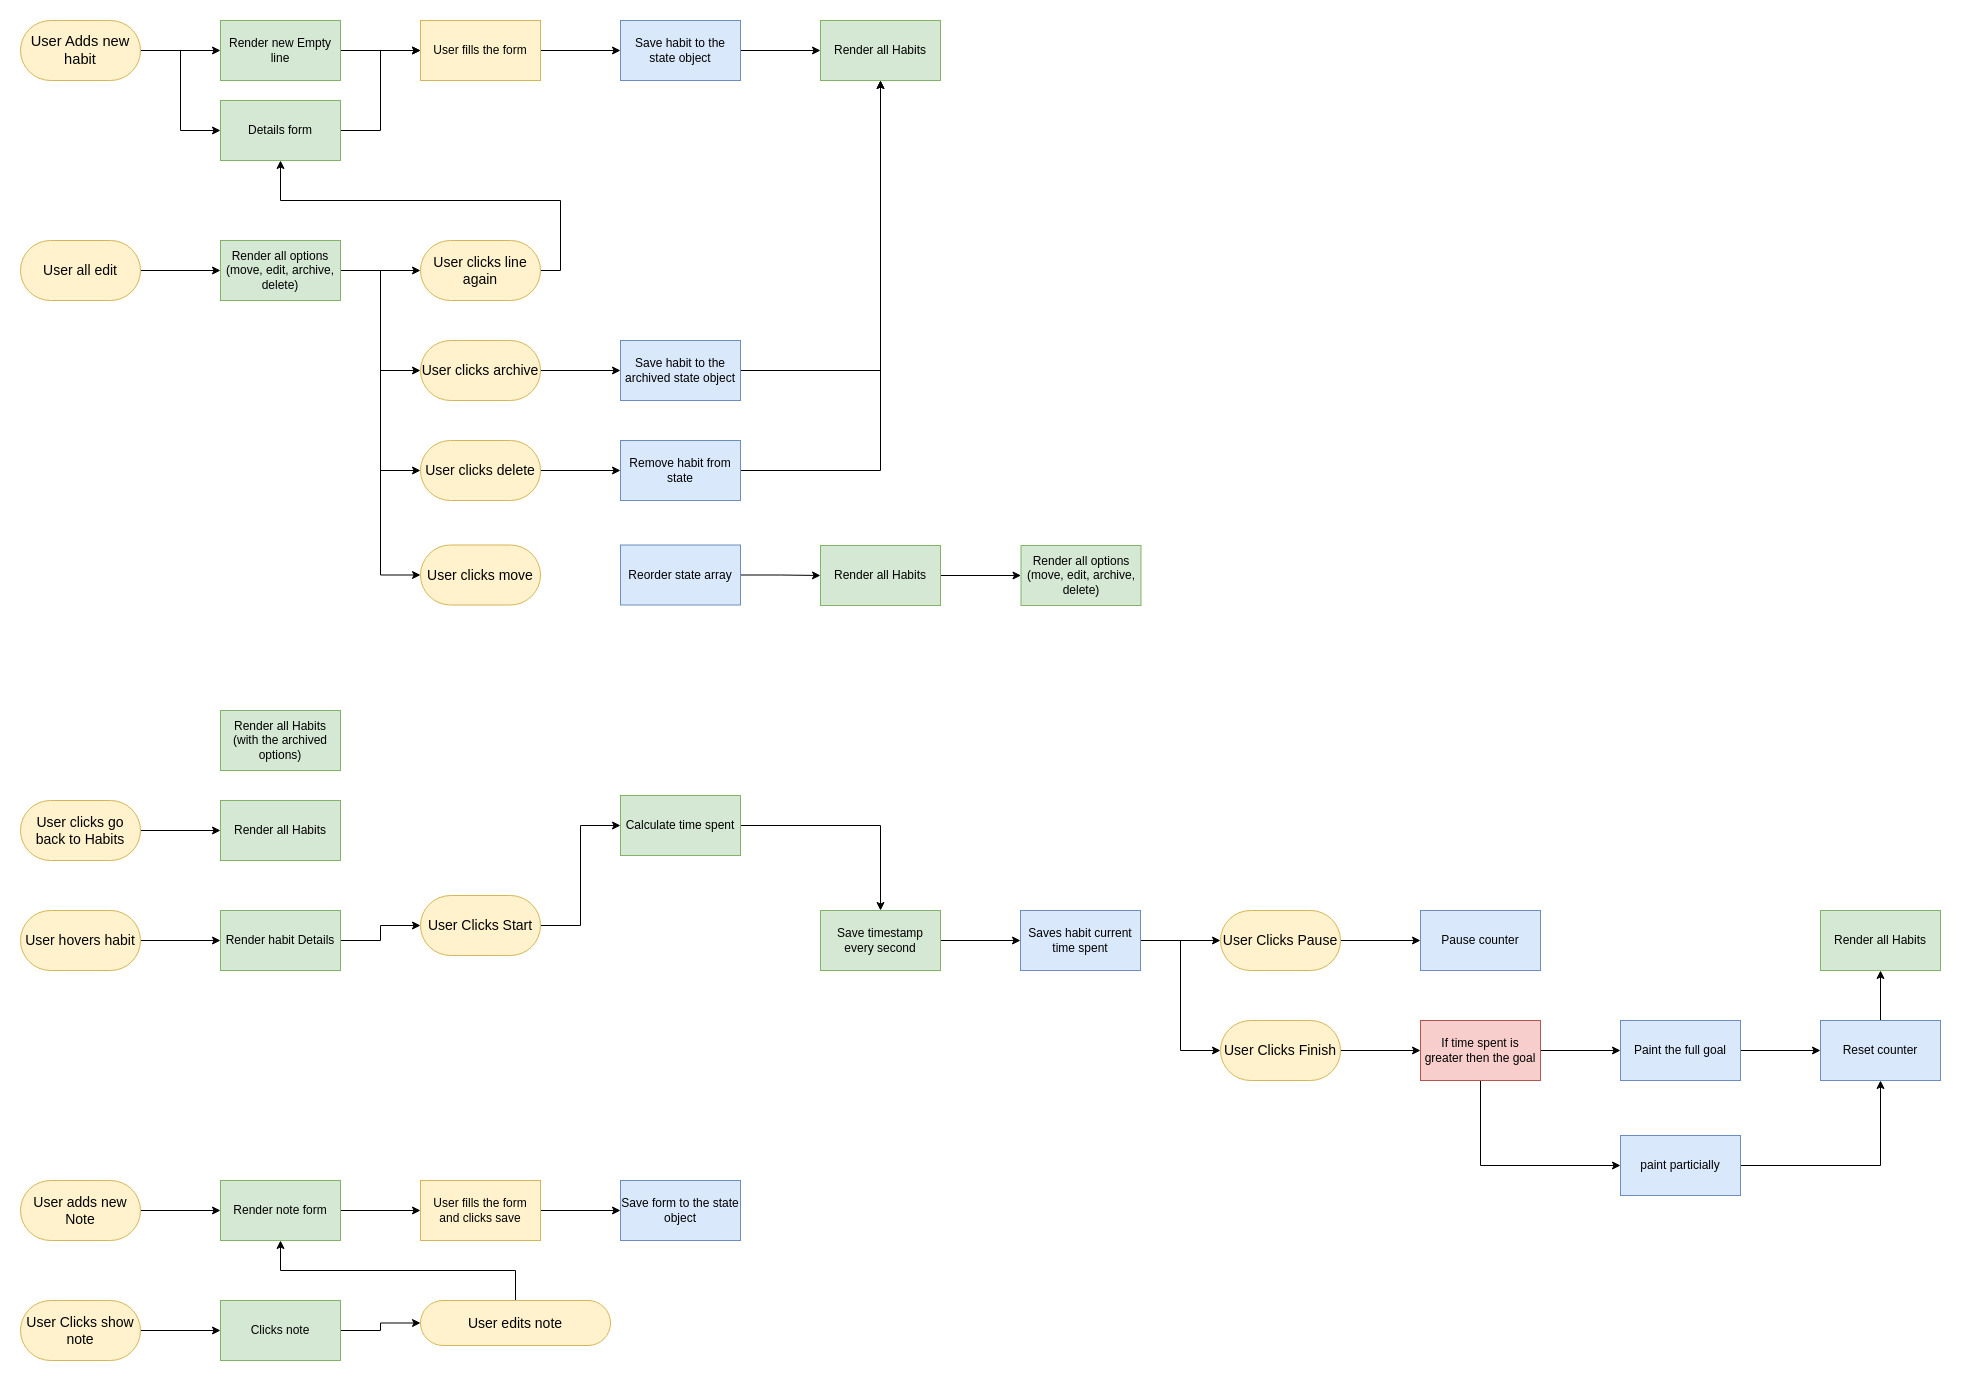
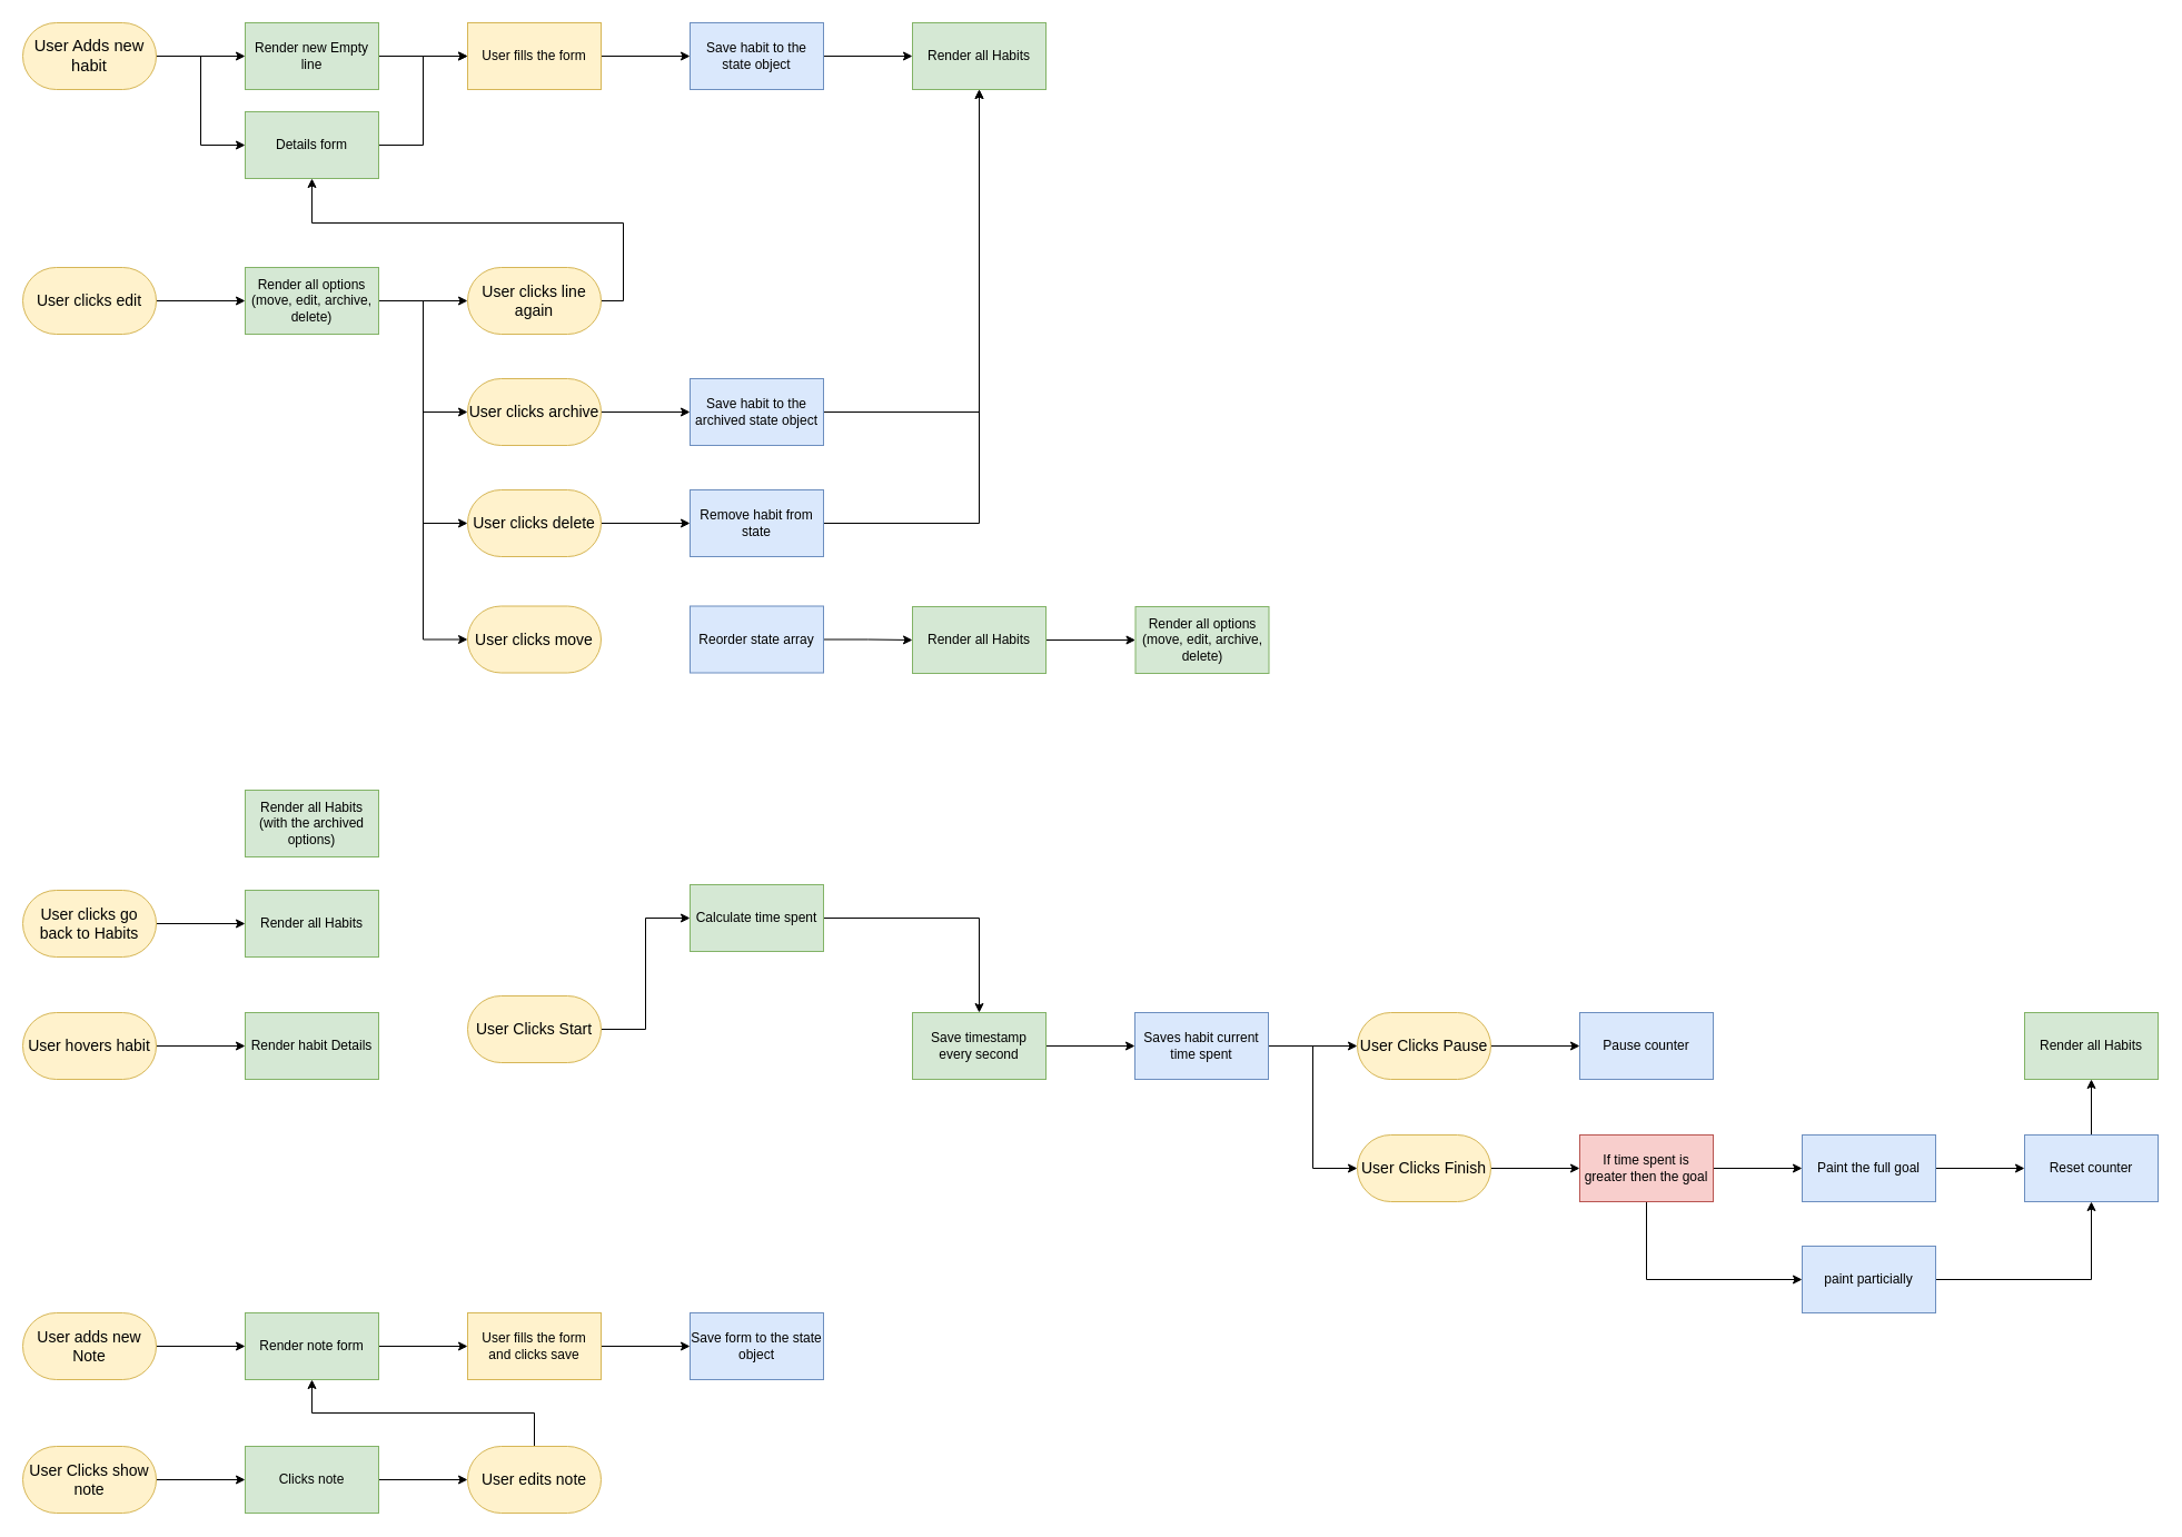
- <mxCell id="15" value="&lt;div style=&quot;font-size: 14px&quot;&gt;User all edit&lt;br&gt;&lt;/div&gt;" style="rounded=1;whiteSpace=wrap;html=1;fontSize=12;glass=0;strokeWidth=1;shadow=0;fillColor=#fff2cc;strokeColor=#d6b656;arcSize=50;" vertex="1" parent="1"><mxGeometry x="20" y="240" width="120" height="60" as="geometry" /></mxCell>
+ <mxCell id="15" value="&lt;div style=&quot;font-size: 14px&quot;&gt;User clicks edit&lt;br&gt;&lt;/div&gt;" style="rounded=1;whiteSpace=wrap;html=1;fontSize=12;glass=0;strokeWidth=1;shadow=0;fillColor=#fff2cc;strokeColor=#d6b656;arcSize=50;" vertex="1" parent="1"><mxGeometry x="20" y="240" width="120" height="60" as="geometry" /></mxCell>
- <mxCell id="43" style="edgeStyle=orthogonalEdgeStyle;rounded=0;orthogonalLoop=1;jettySize=auto;html=1;exitX=1;exitY=0.5;exitDx=0;exitDy=0;entryX=0;entryY=0.5;entryDx=0;entryDy=0;fontSize=14;" edge="1" parent="1" source="44" target="46"><mxGeometry relative="1" as="geometry" /></mxCell>
- <mxCell id="67" value="paint particially" style="whiteSpace=wrap;html=1;fillColor=#dae8fc;strokeColor=#6c8ebf;rounded=1;glass=0;strokeWidth=1;shadow=0;arcSize=0;" vertex="1" parent="1"><mxGeometry x="1620" y="1135" width="120" height="60" as="geometry" /></mxCell>
+ <mxCell id="67" value="paint particially" style="whiteSpace=wrap;html=1;fillColor=#dae8fc;strokeColor=#6c8ebf;rounded=1;glass=0;strokeWidth=1;shadow=0;arcSize=0;" vertex="1" parent="1"><mxGeometry x="1620" y="1120" width="120" height="60" as="geometry" /></mxCell>
- <mxCell id="81" value="&lt;font style=&quot;font-size: 14px&quot;&gt;User edits note&lt;br&gt;&lt;/font&gt;" style="rounded=1;whiteSpace=wrap;html=1;fontSize=12;glass=0;strokeWidth=1;shadow=0;fillColor=#fff2cc;strokeColor=#d6b656;arcSize=50;" vertex="1" parent="1"><mxGeometry x="420" y="1300" width="190" height="45" as="geometry" /></mxCell>
+ <mxCell id="81" value="&lt;font style=&quot;font-size: 14px&quot;&gt;User edits note&lt;br&gt;&lt;/font&gt;" style="rounded=1;whiteSpace=wrap;html=1;fontSize=12;glass=0;strokeWidth=1;shadow=0;fillColor=#fff2cc;strokeColor=#d6b656;arcSize=50;" vertex="1" parent="1"><mxGeometry x="420" y="1300" width="120" height="60" as="geometry" /></mxCell>
